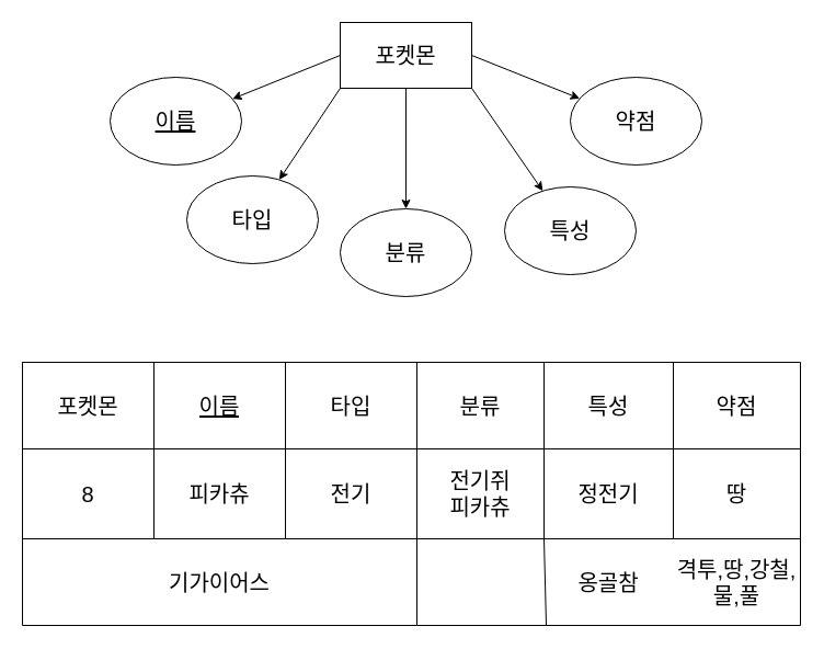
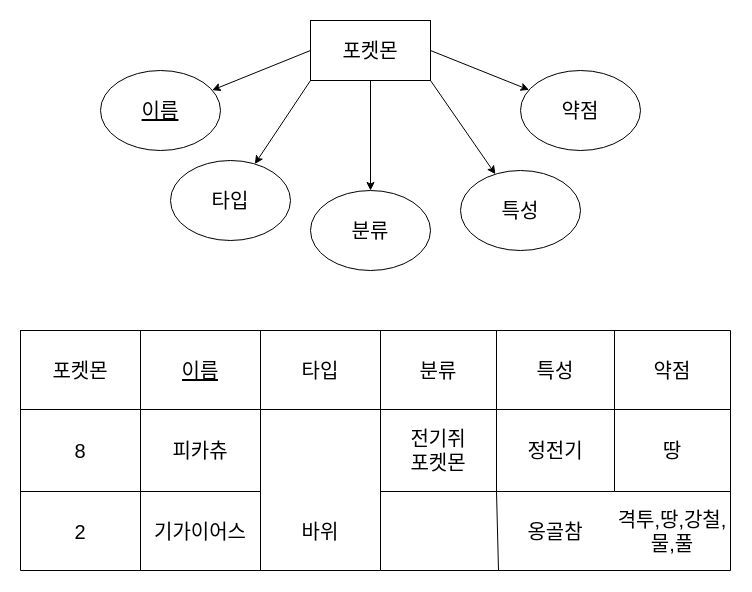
- <mxCell id="21" value="전기" style="shape=partialRectangle;html=1;whiteSpace=wrap;connectable=0;fillColor=none;top=0;left=0;bottom=0;right=0;overflow=hidden;pointerEvents=1;fontSize=20;" parent="18" vertex="1"><mxGeometry x="240" width="120" height="82" as="geometry"><mxRectangle width="120" height="82" as="alternateBounds" /></mxGeometry></mxCell>
- <mxCell id="32" value="전기쥐&lt;br&gt;피카츄" style="shape=partialRectangle;html=1;whiteSpace=wrap;connectable=0;fillColor=none;top=0;left=0;bottom=0;right=0;overflow=hidden;pointerEvents=1;fontSize=20;" parent="31" vertex="1"><mxGeometry width="116" height="82" as="geometry"><mxRectangle width="116" height="82" as="alternateBounds" /></mxGeometry></mxCell>
+ <mxCell id="32" value="전기쥐&lt;br&gt;포켓몬" style="shape=partialRectangle;html=1;whiteSpace=wrap;connectable=0;fillColor=none;top=0;left=0;bottom=0;right=0;overflow=hidden;pointerEvents=1;fontSize=20;" parent="31" vertex="1"><mxGeometry width="116" height="82" as="geometry"><mxRectangle width="116" height="82" as="alternateBounds" /></mxGeometry></mxCell>
+ <mxCell id="23" value="2" style="shape=partialRectangle;html=1;whiteSpace=wrap;connectable=0;fillColor=none;top=0;left=0;bottom=0;right=0;overflow=hidden;pointerEvents=1;fontSize=20;" parent="22" vertex="1"><mxGeometry width="120" height="79" as="geometry"><mxRectangle width="120" height="79" as="alternateBounds" /></mxGeometry></mxCell>
+ <mxCell id="25" value="바위" style="shape=partialRectangle;html=1;whiteSpace=wrap;connectable=0;fillColor=none;top=0;left=0;bottom=0;right=0;overflow=hidden;pointerEvents=1;fontSize=20;" parent="22" vertex="1"><mxGeometry x="240" width="120" height="79" as="geometry"><mxRectangle width="120" height="79" as="alternateBounds" /></mxGeometry></mxCell>
